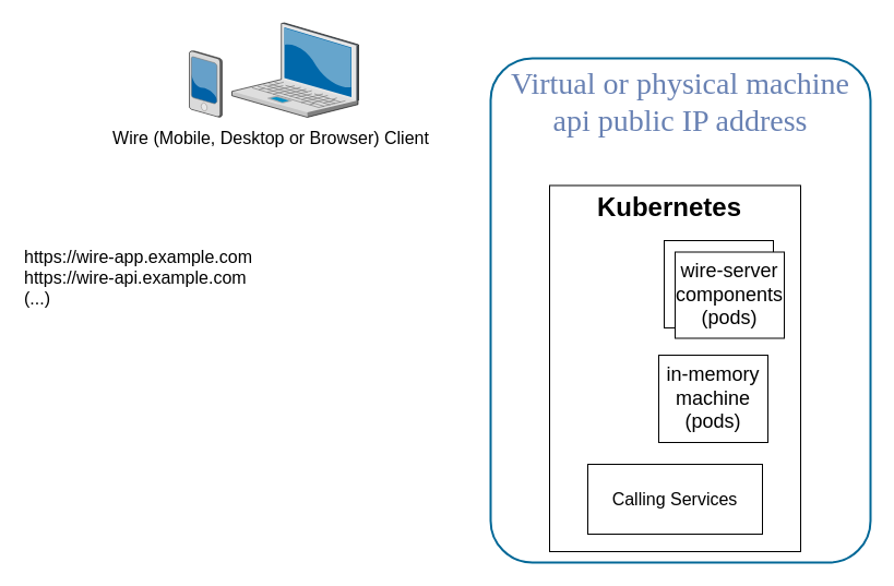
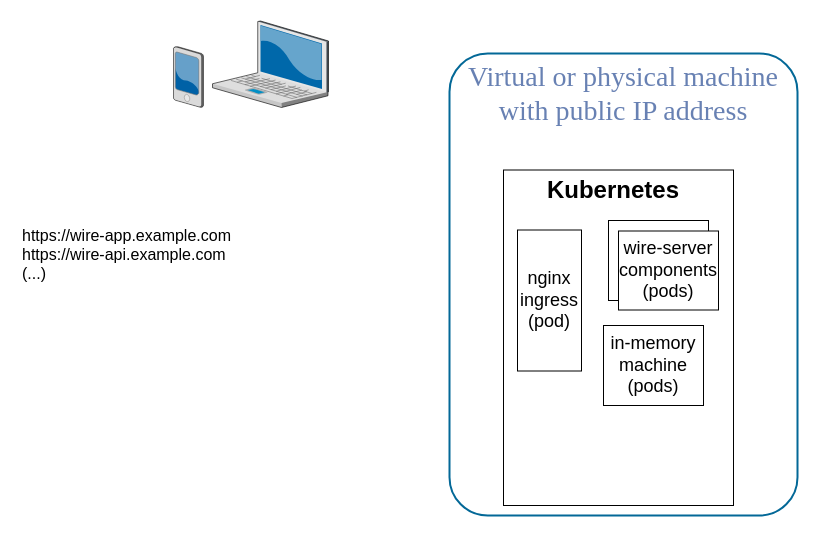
- <mxCell id="4" value="Virtual or physical machine api public IP address" style="rounded=1;whiteSpace=wrap;html=1;shadow=0;comic=0;strokeColor=#036897;strokeWidth=2;fillColor=none;fontFamily=Verdana;fontSize=28;fontColor=#6881B3;align=center;arcSize=11;verticalAlign=top;" parent="1" vertex="1"><mxGeometry x="449" y="53" width="348" height="462" as="geometry" /></mxCell>
+ <mxCell id="4" value="Virtual or physical machine with public IP address" style="rounded=1;whiteSpace=wrap;html=1;shadow=0;comic=0;strokeColor=#036897;strokeWidth=2;fillColor=none;fontFamily=Verdana;fontSize=28;fontColor=#6881B3;align=center;arcSize=11;verticalAlign=top;" parent="1" vertex="1"><mxGeometry x="449" y="53" width="348" height="462" as="geometry" /></mxCell>
- <mxCell id="8" value="Wire (Mobile, Desktop or Browser) Client" style="text;html=1;strokeColor=none;fillColor=none;align=center;verticalAlign=middle;whiteSpace=wrap;rounded=0;fontSize=16;" parent="1" vertex="1"><mxGeometry x="88" y="115.5" width="320" height="20" as="geometry" /></mxCell>
+ <mxCell id="9" value="nginx ingress&lt;br style=&quot;font-size: 18px;&quot;&gt;(pod)" style="rounded=0;whiteSpace=wrap;html=1;fontSize=18;" parent="1" vertex="1"><mxGeometry x="517" y="229.5" width="64" height="141" as="geometry" /></mxCell>
- <mxCell id="6" value="&lt;div&gt;Calling Services&lt;/div&gt;" style="rounded=0;whiteSpace=wrap;html=1;fontSize=16;" parent="1" vertex="1"><mxGeometry x="538" y="425" width="160" height="64" as="geometry" /></mxCell>
